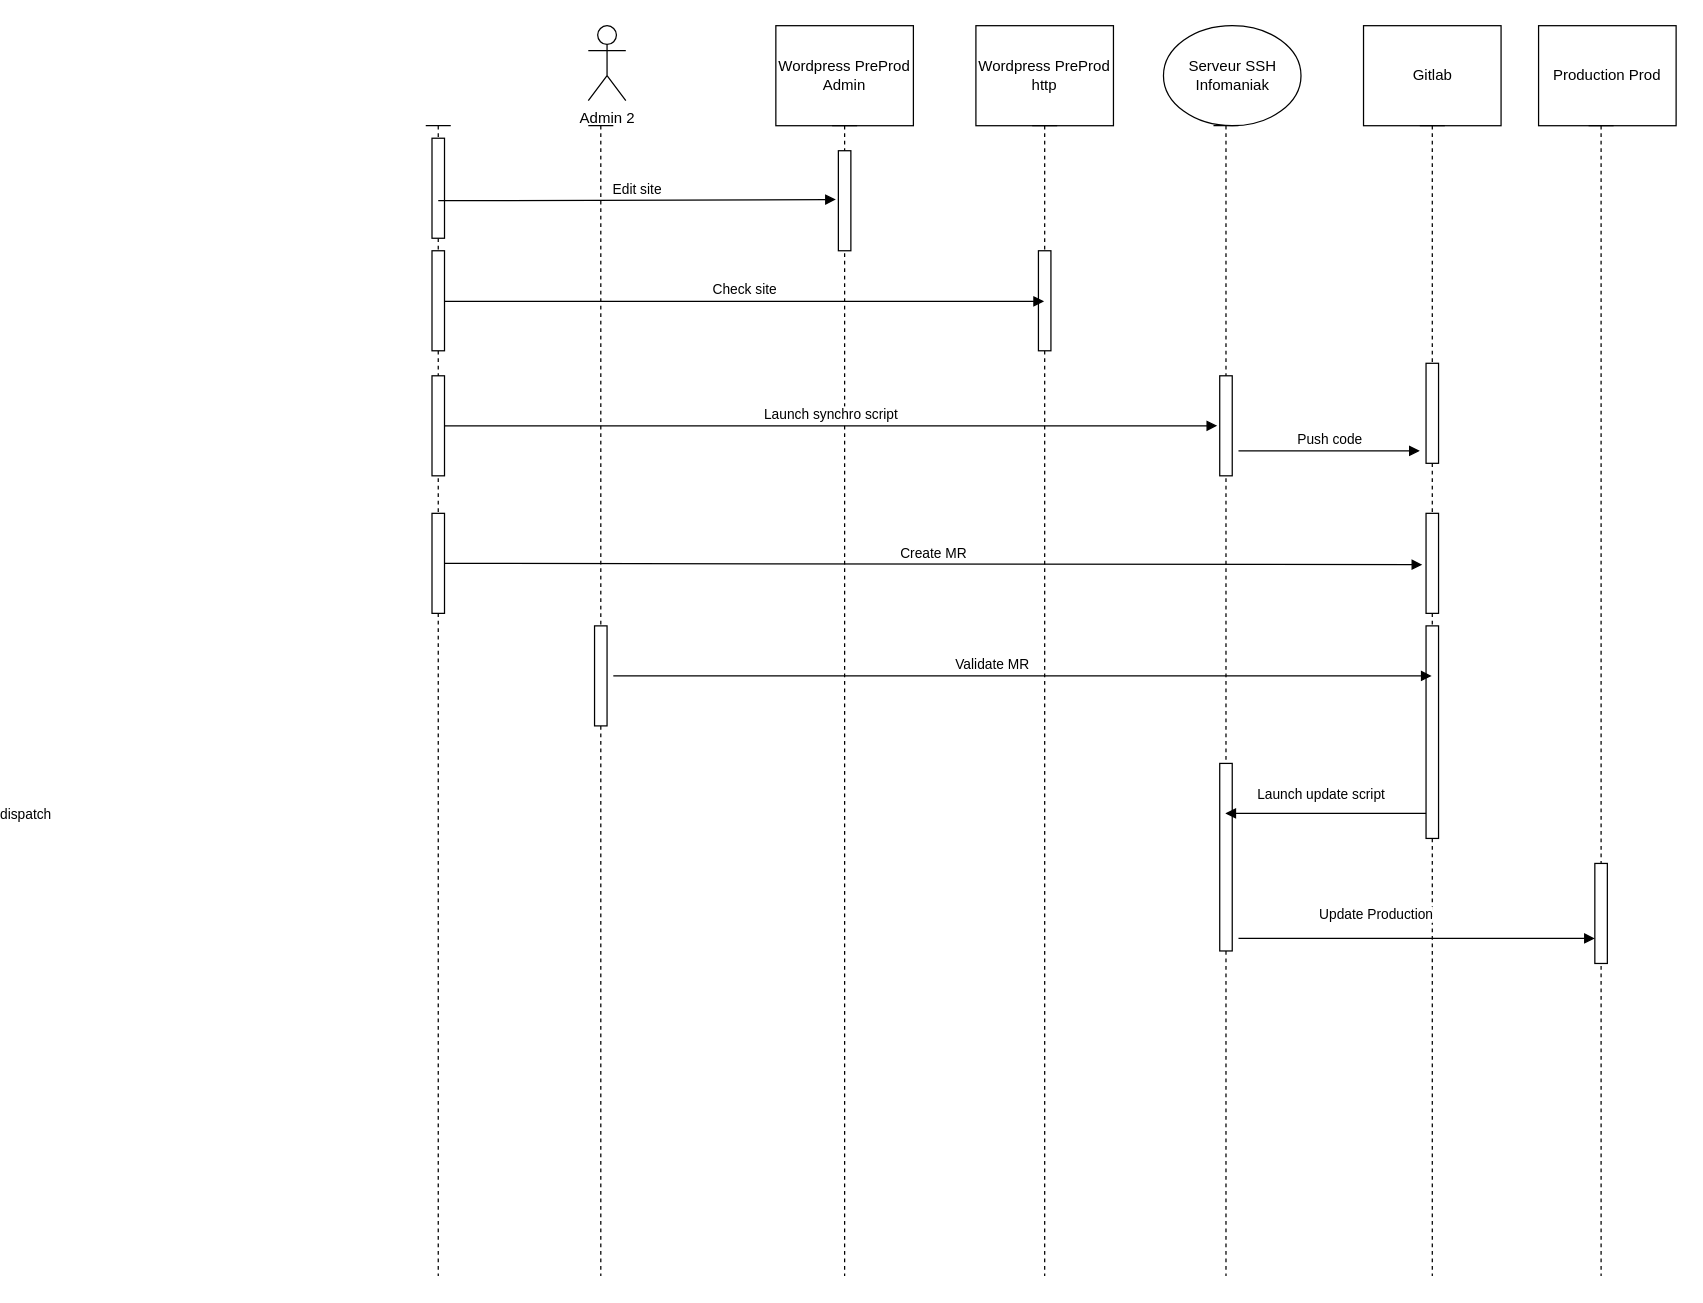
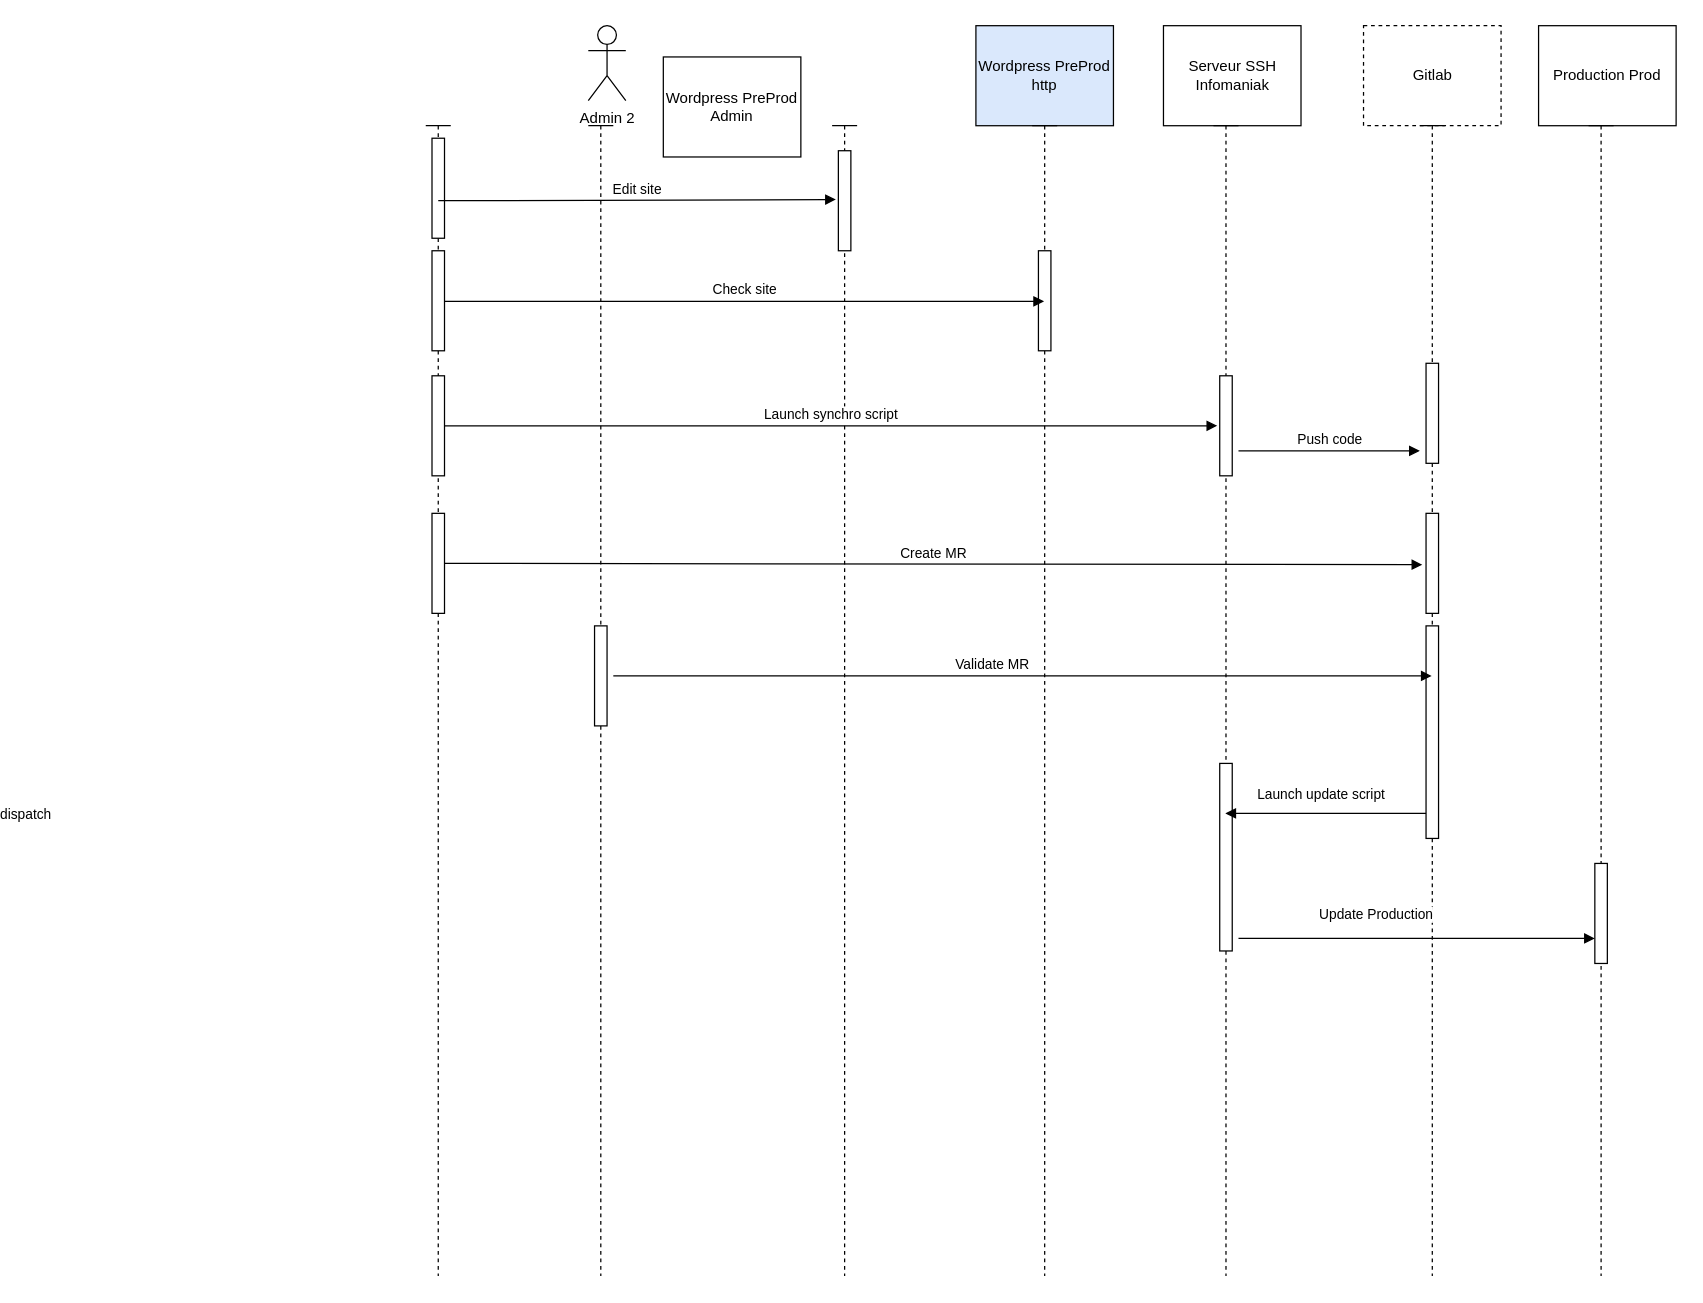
- <mxCell id="2" value="Wordpress PreProd&lt;br&gt;Admin" style="rounded=0;whiteSpace=wrap;html=1;" parent="1" vertex="1"><mxGeometry x="300" y="20" width="110" height="80" as="geometry" /></mxCell>
+ <mxCell id="2" value="Wordpress PreProd&lt;br&gt;Admin" style="rounded=0;whiteSpace=wrap;html=1;" parent="1" vertex="1"><mxGeometry x="210" y="45" width="110" height="80" as="geometry" /></mxCell>
- <mxCell id="16" value="Wordpress PreProd&lt;br&gt;http" style="rounded=0;whiteSpace=wrap;html=1;" parent="1" vertex="1"><mxGeometry x="460" y="20" width="110" height="80" as="geometry" /></mxCell>
+ <mxCell id="16" value="Wordpress PreProd&lt;br&gt;http" style="rounded=0;whiteSpace=wrap;html=1;fillColor=#dae8fc;" parent="1" vertex="1"><mxGeometry x="460" y="20" width="110" height="80" as="geometry" /></mxCell>
- <mxCell id="4" value="Serveur SSH &lt;br&gt;Infomaniak" style="ellipse;html=1;" parent="1" vertex="1"><mxGeometry x="610" y="20" width="110" height="80" as="geometry" /></mxCell>
+ <mxCell id="4" value="Serveur SSH &lt;br&gt;Infomaniak" style="html=1;" parent="1" vertex="1"><mxGeometry x="610" y="20" width="110" height="80" as="geometry" /></mxCell>
- <mxCell id="24" value="Gitlab" style="html=1;" parent="1" vertex="1"><mxGeometry x="770" y="20" width="110" height="80" as="geometry" /></mxCell>
+ <mxCell id="24" value="Gitlab" style="html=1;dashed=1;" parent="1" vertex="1"><mxGeometry x="770" y="20" width="110" height="80" as="geometry" /></mxCell>
